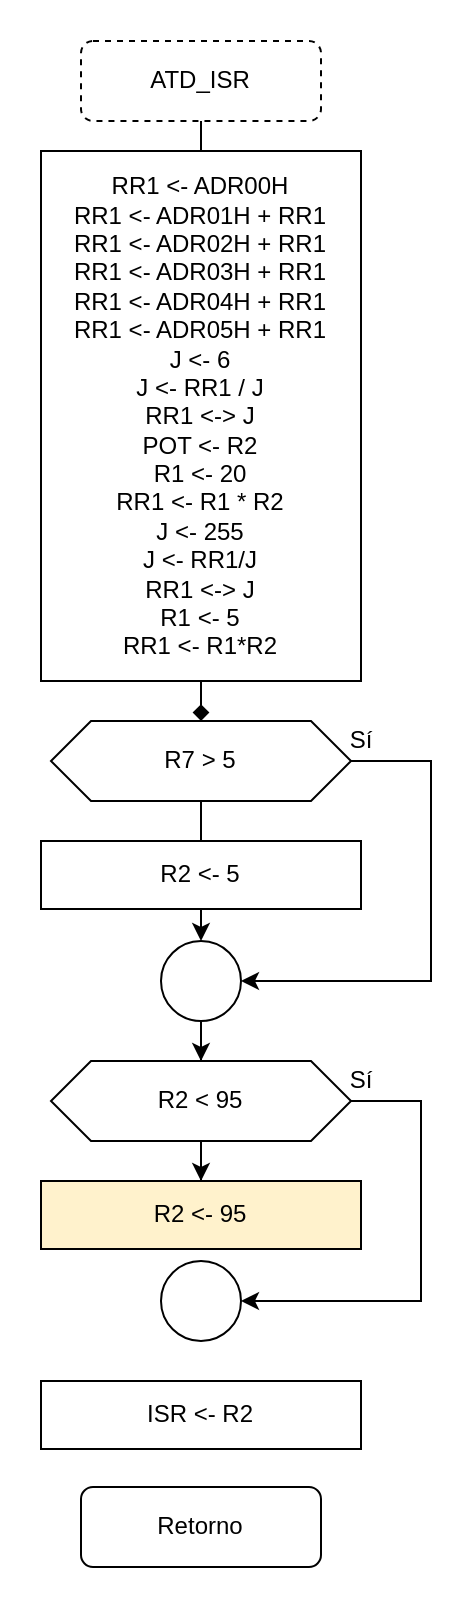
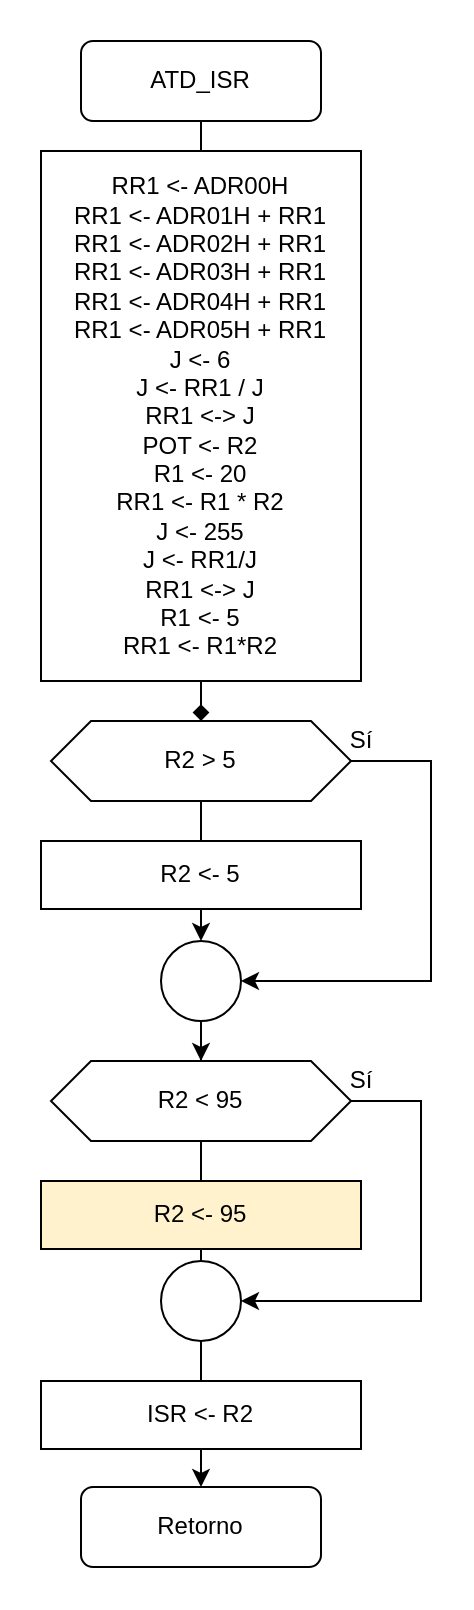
- <mxCell id="3" value="ATD_ISR" style="rounded=1;whiteSpace=wrap;html=1;fontSize=12;glass=0;strokeWidth=1;shadow=0;dashed=1;" parent="1" vertex="1"><mxGeometry x="40" y="20" width="120" height="40" as="geometry" /></mxCell>
+ <mxCell id="3" value="ATD_ISR" style="rounded=1;whiteSpace=wrap;html=1;fontSize=12;glass=0;strokeWidth=1;shadow=0;" parent="1" vertex="1"><mxGeometry x="40" y="20" width="120" height="40" as="geometry" /></mxCell>
- <mxCell id="7" value="R7 &amp;gt; 5" style="shape=hexagon;perimeter=hexagonPerimeter2;whiteSpace=wrap;html=1;fixedSize=1;" vertex="1" parent="1"><mxGeometry x="25" y="360" width="150" height="40" as="geometry" /></mxCell>
+ <mxCell id="7" value="R2 &amp;gt; 5" style="shape=hexagon;perimeter=hexagonPerimeter2;whiteSpace=wrap;html=1;fixedSize=1;" vertex="1" parent="1"><mxGeometry x="25" y="360" width="150" height="40" as="geometry" /></mxCell>
- <mxCell id="2" style="edgeStyle=orthogonalEdgeStyle;rounded=0;orthogonalLoop=1;jettySize=auto;html=1;exitX=0.5;exitY=1;exitDx=0;exitDy=0;" parent="1" source="15" target="18" edge="1"><mxGeometry relative="1" as="geometry" /></mxCell>
+ <mxCell id="2" style="edgeStyle=orthogonalEdgeStyle;rounded=0;orthogonalLoop=1;jettySize=auto;html=1;exitX=0.5;exitY=1;exitDx=0;exitDy=0;" parent="1" source="15" target="4" edge="1"><mxGeometry relative="1" as="geometry" /></mxCell>
